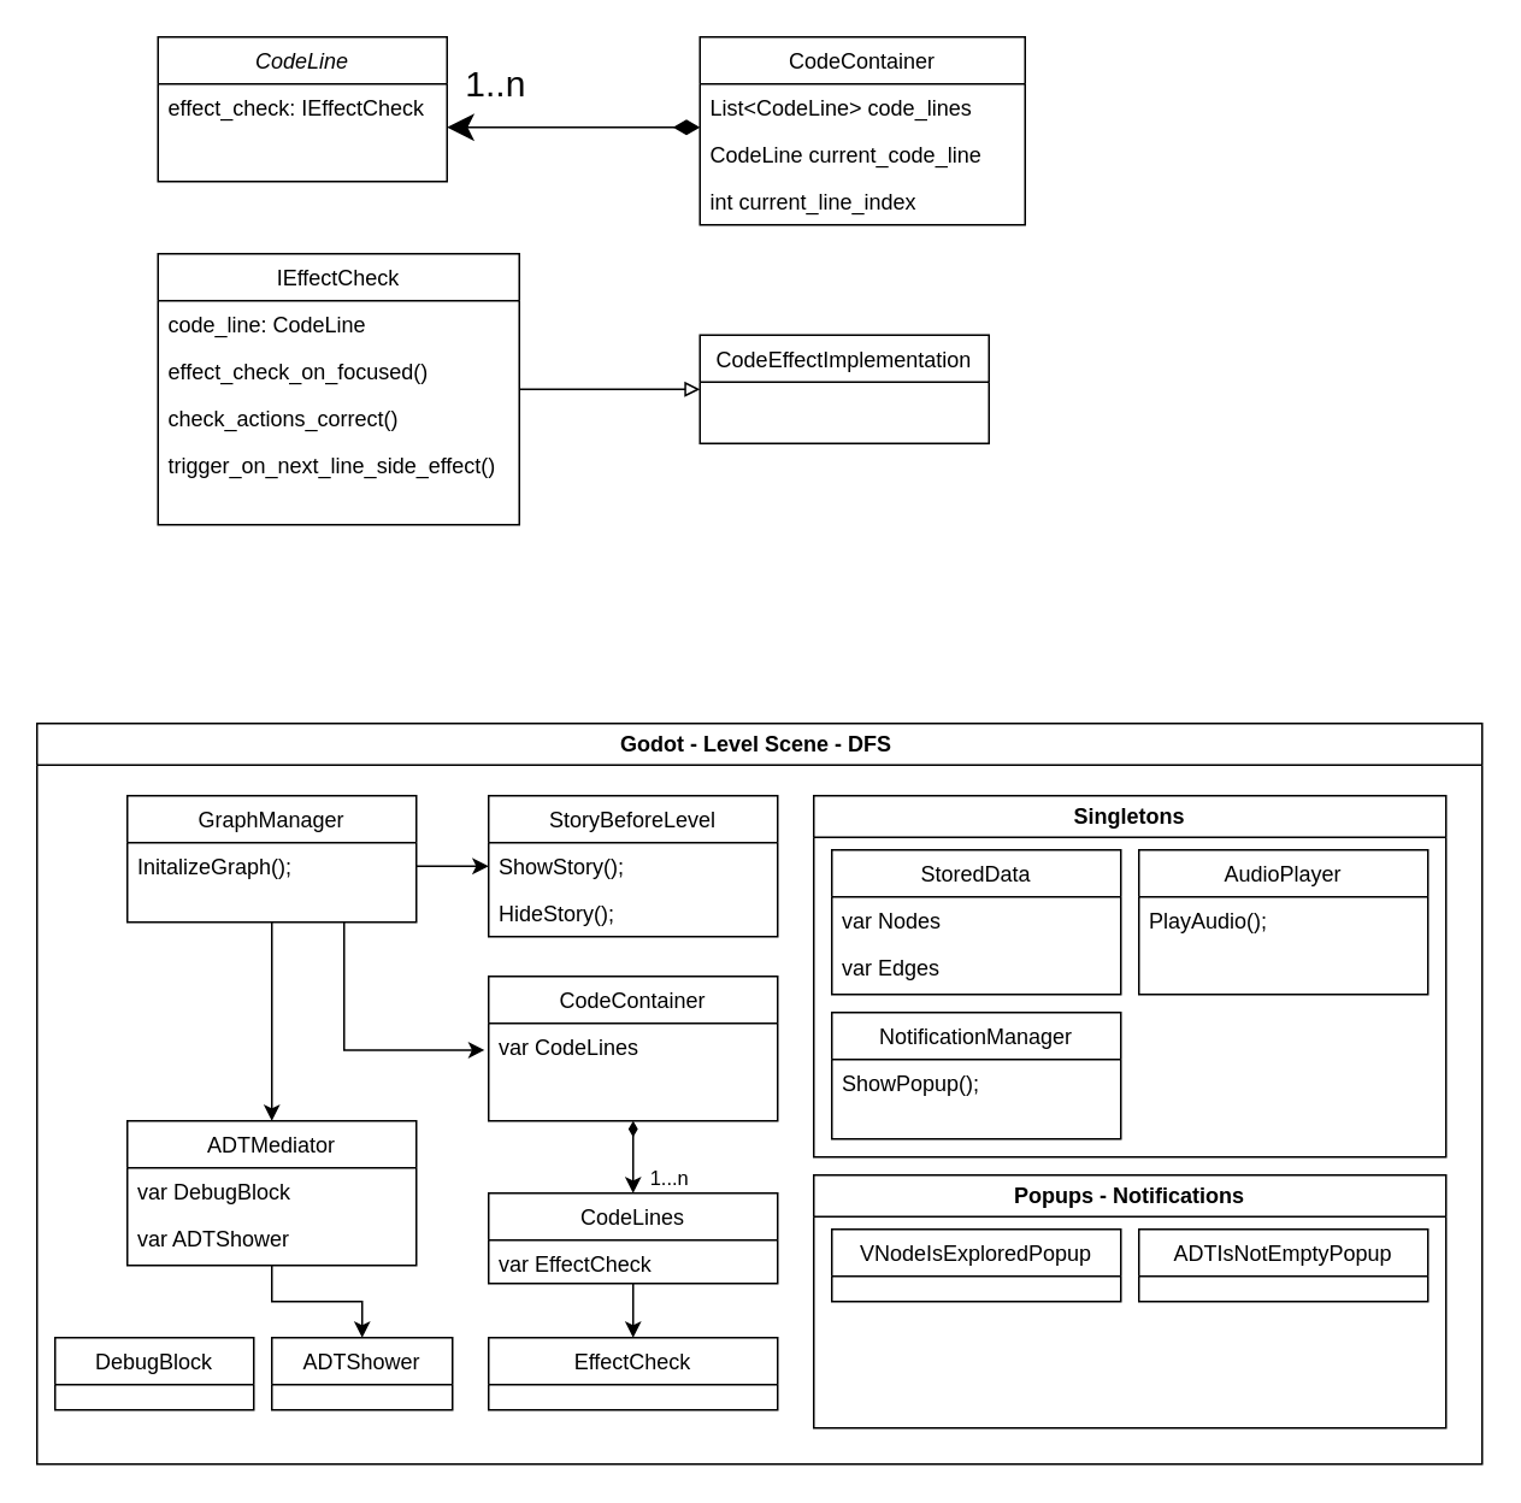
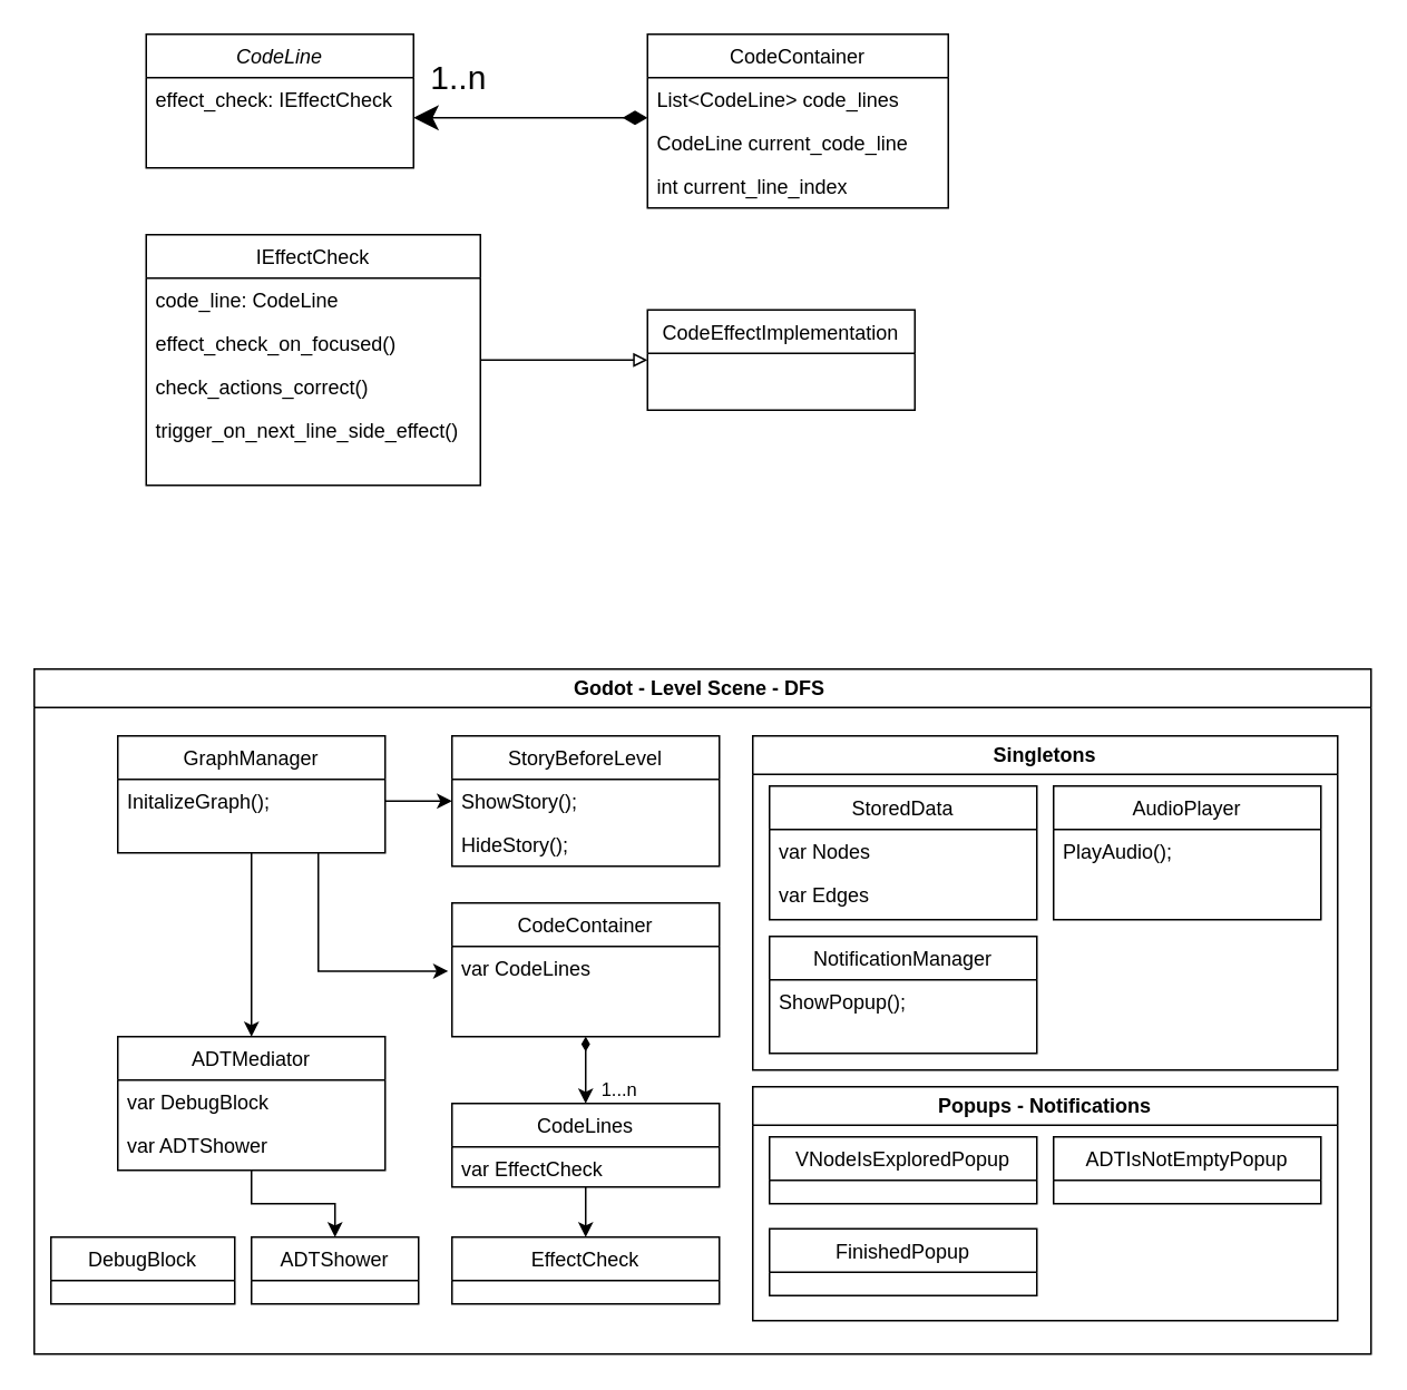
+ <mxCell id="15" value="FinishedPopup" style="swimlane;fontStyle=0;align=center;verticalAlign=top;childLayout=stackLayout;horizontal=1;startSize=26;horizontalStack=0;resizeParent=1;resizeLast=0;collapsible=1;marginBottom=0;rounded=0;shadow=0;strokeWidth=1;" parent="12" vertex="1"><mxGeometry x="10" y="85" width="160" height="40" as="geometry"><mxRectangle x="550" y="140" width="160" height="26" as="alternateBounds" /></mxGeometry></mxCell>
